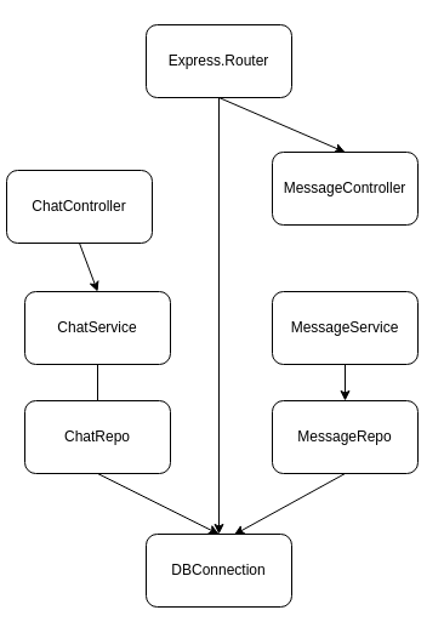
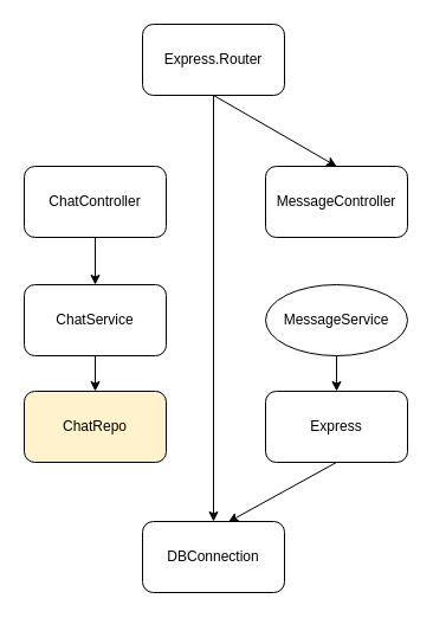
- <mxCell id="8" value="MessageController" style="rounded=1;whiteSpace=wrap;html=1;" vertex="1" parent="1"><mxGeometry x="224" y="125" width="120" height="60" as="geometry" /></mxCell>
+ <mxCell id="8" value="MessageController" style="rounded=1;whiteSpace=wrap;html=1;" vertex="1" parent="1"><mxGeometry x="224" y="140" width="120" height="60" as="geometry" /></mxCell>
- <mxCell id="6" value="ChatController" style="rounded=1;whiteSpace=wrap;html=1;" vertex="1" parent="1"><mxGeometry x="5" y="140" width="120" height="60" as="geometry" /></mxCell>
+ <mxCell id="6" value="ChatController" style="rounded=1;whiteSpace=wrap;html=1;" vertex="1" parent="1"><mxGeometry x="20" y="140" width="120" height="60" as="geometry" /></mxCell>
- <mxCell id="4" value="MessageService" style="rounded=1;whiteSpace=wrap;html=1;" vertex="1" parent="1"><mxGeometry x="224" y="240" width="120" height="60" as="geometry" /></mxCell>
+ <mxCell id="4" value="MessageService" style="ellipse;whiteSpace=wrap;html=1;" vertex="1" parent="1"><mxGeometry x="224" y="240" width="120" height="60" as="geometry" /></mxCell>
- <mxCell id="13" value="" style="endArrow=none;html=1;rounded=0;exitX=0.5;exitY=1;exitDx=0;exitDy=0;entryX=0.5;entryY=0;entryDx=0;entryDy=0;" edge="1" parent="1" source="7" target="3"><mxGeometry width="50" height="50" relative="1" as="geometry"><mxPoint x="190" y="320" as="sourcePoint" /><mxPoint x="240" y="270" as="targetPoint" /></mxGeometry></mxCell>
+ <mxCell id="13" value="" style="endArrow=classic;html=1;rounded=0;exitX=0.5;exitY=1;exitDx=0;exitDy=0;entryX=0.5;entryY=0;entryDx=0;entryDy=0;" edge="1" parent="1" source="7" target="3"><mxGeometry width="50" height="50" relative="1" as="geometry"><mxPoint x="190" y="320" as="sourcePoint" /><mxPoint x="240" y="270" as="targetPoint" /></mxGeometry></mxCell>
- <mxCell id="3" value="ChatRepo" style="rounded=1;whiteSpace=wrap;html=1;" vertex="1" parent="1"><mxGeometry x="20" y="330" width="120" height="60" as="geometry" /></mxCell>
+ <mxCell id="3" value="ChatRepo" style="rounded=1;whiteSpace=wrap;html=1;fillColor=#fff2cc;" vertex="1" parent="1"><mxGeometry x="20" y="330" width="120" height="60" as="geometry" /></mxCell>
- <mxCell id="5" value="MessageRepo" style="rounded=1;whiteSpace=wrap;html=1;" vertex="1" parent="1"><mxGeometry x="224" y="330" width="120" height="60" as="geometry" /></mxCell>
+ <mxCell id="5" value="Express" style="rounded=1;whiteSpace=wrap;html=1;" vertex="1" parent="1"><mxGeometry x="224" y="330" width="120" height="60" as="geometry" /></mxCell>
- <mxCell id="10" value="" style="endArrow=classic;html=1;rounded=0;entryX=0.5;entryY=0;entryDx=0;entryDy=0;exitX=0.5;exitY=1;exitDx=0;exitDy=0;" edge="1" parent="1" source="3" target="2"><mxGeometry width="50" height="50" relative="1" as="geometry"><mxPoint x="190" y="320" as="sourcePoint" /><mxPoint x="240" y="270" as="targetPoint" /></mxGeometry></mxCell>
